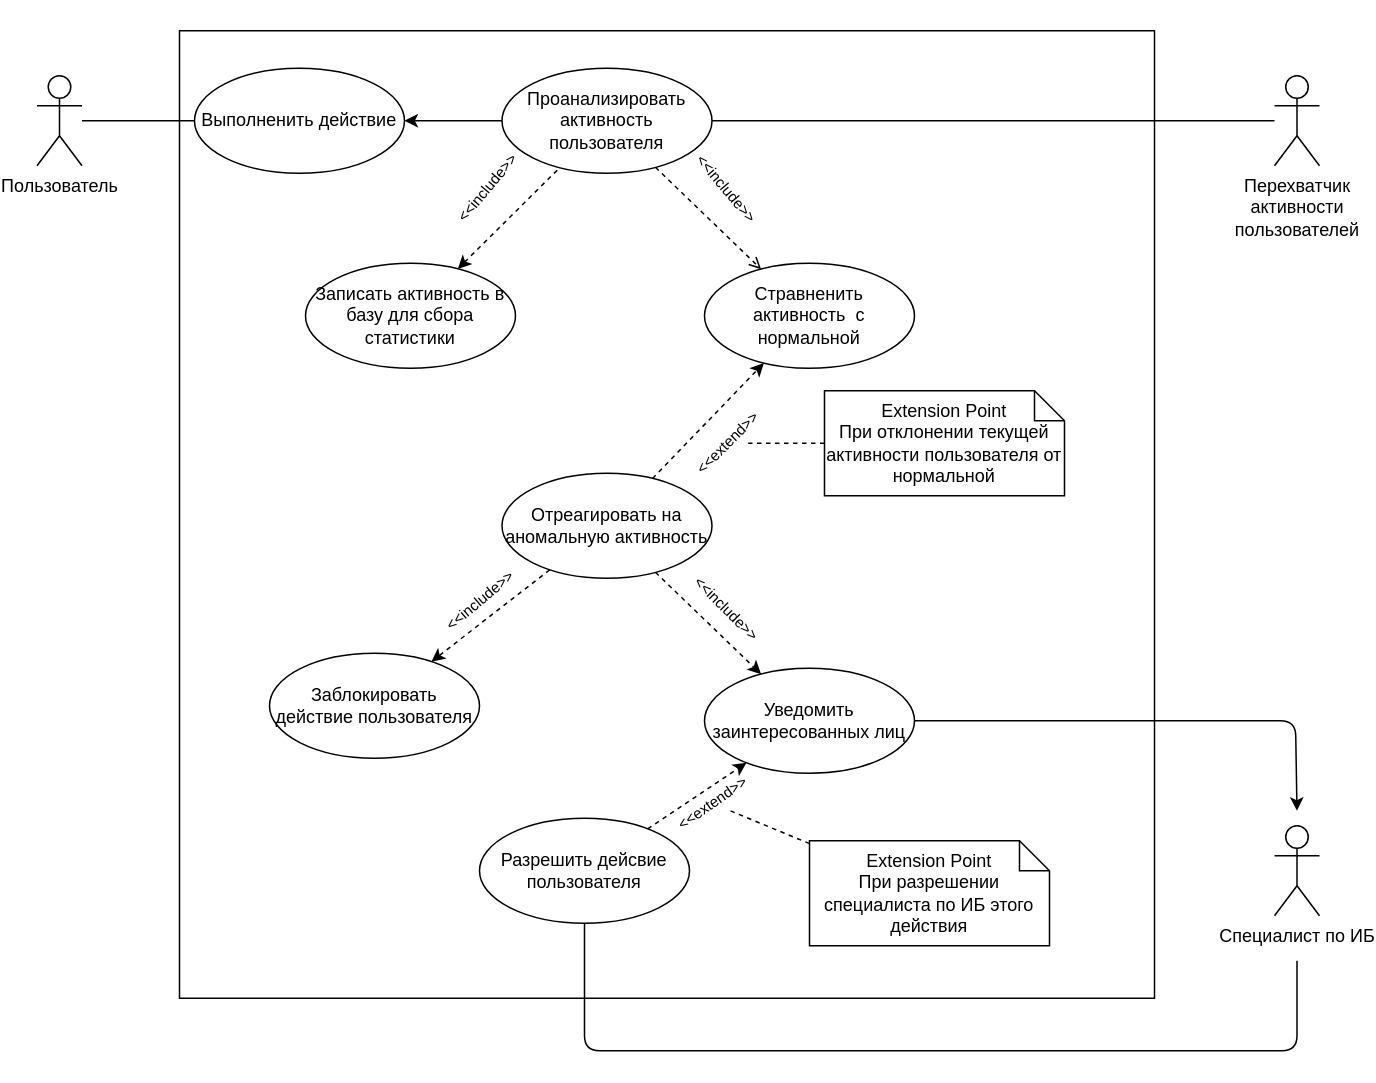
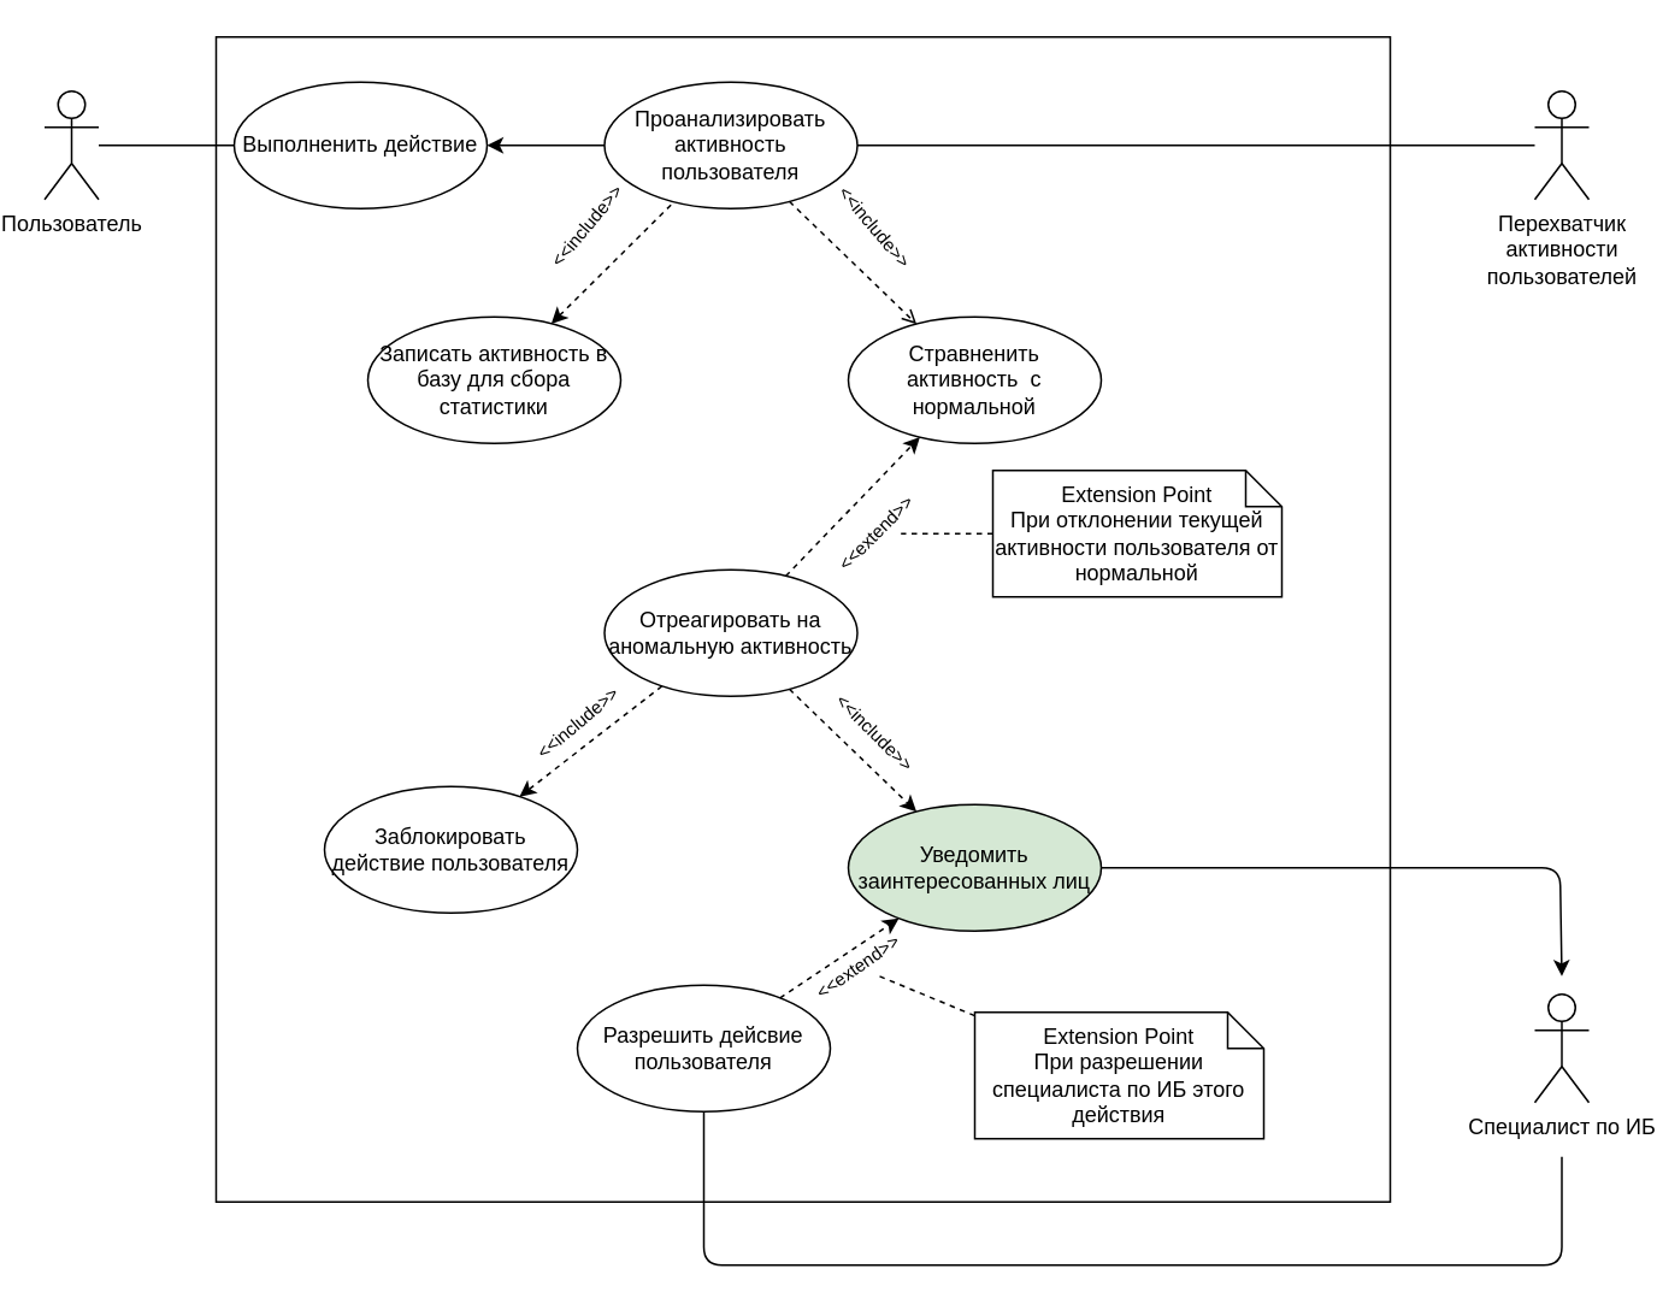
- <mxCell id="21" value="Уведомить заинтересованных лиц" style="ellipse;whiteSpace=wrap;html=1;" vertex="1" parent="9"><mxGeometry x="350" y="425" width="140" height="70" as="geometry" /></mxCell>
+ <mxCell id="21" value="Уведомить заинтересованных лиц" style="ellipse;whiteSpace=wrap;html=1;fillColor=#d5e8d4;" vertex="1" parent="9"><mxGeometry x="350" y="425" width="140" height="70" as="geometry" /></mxCell>
